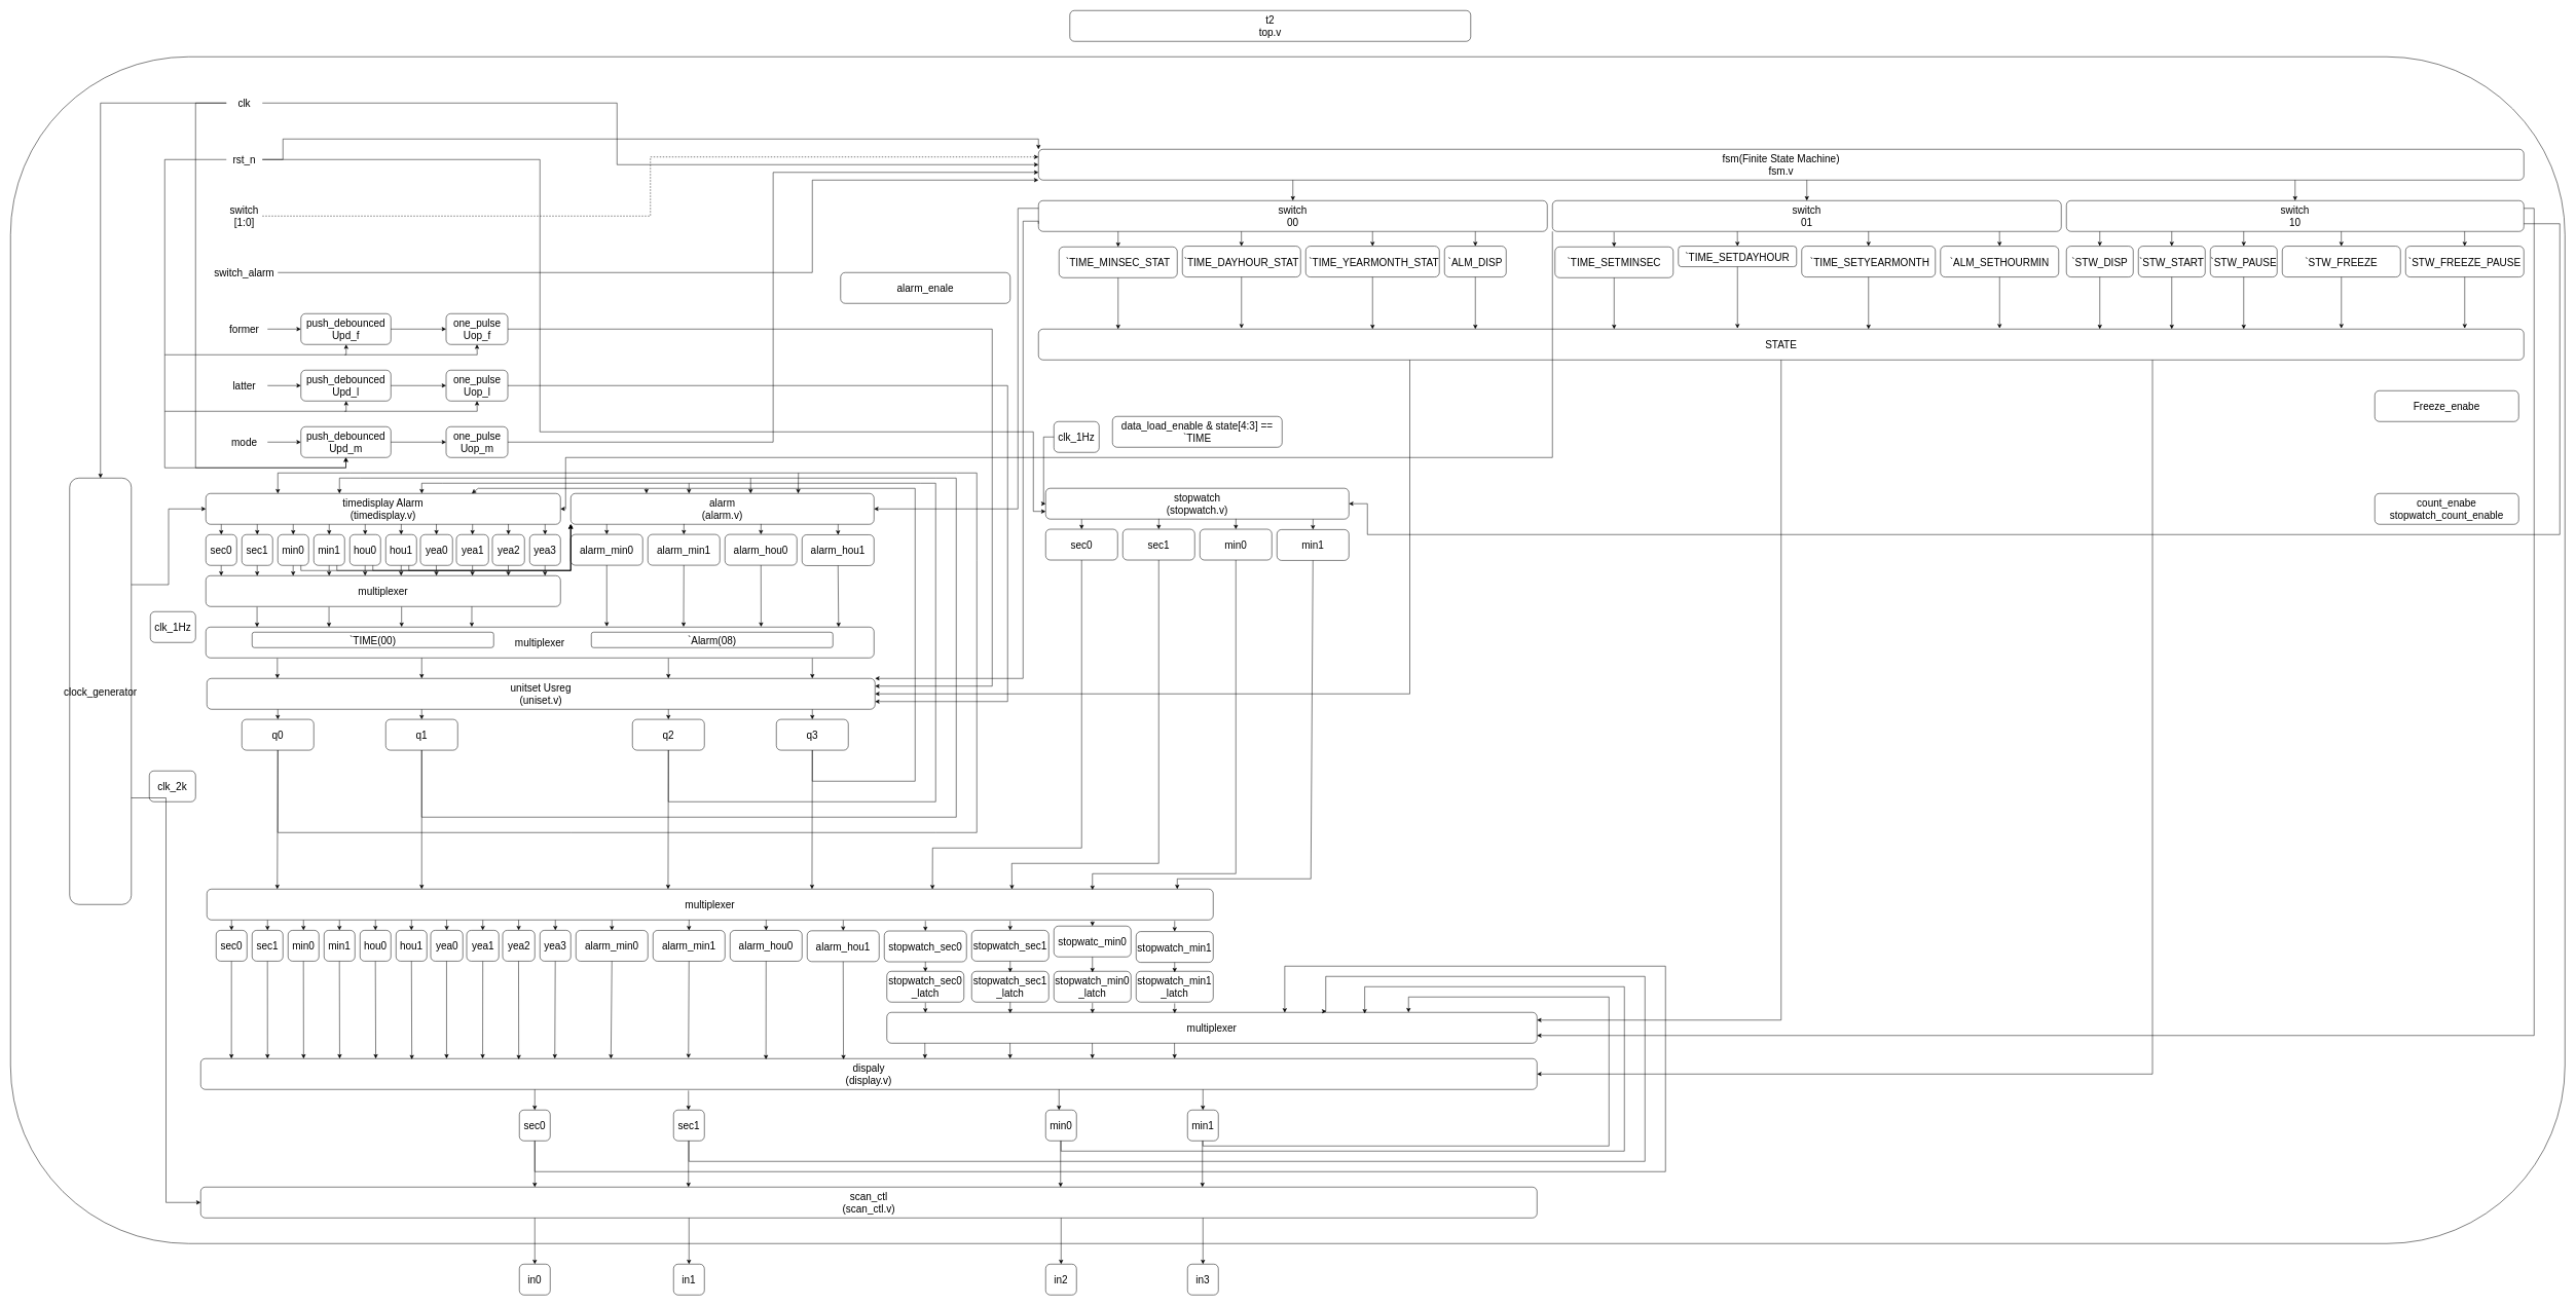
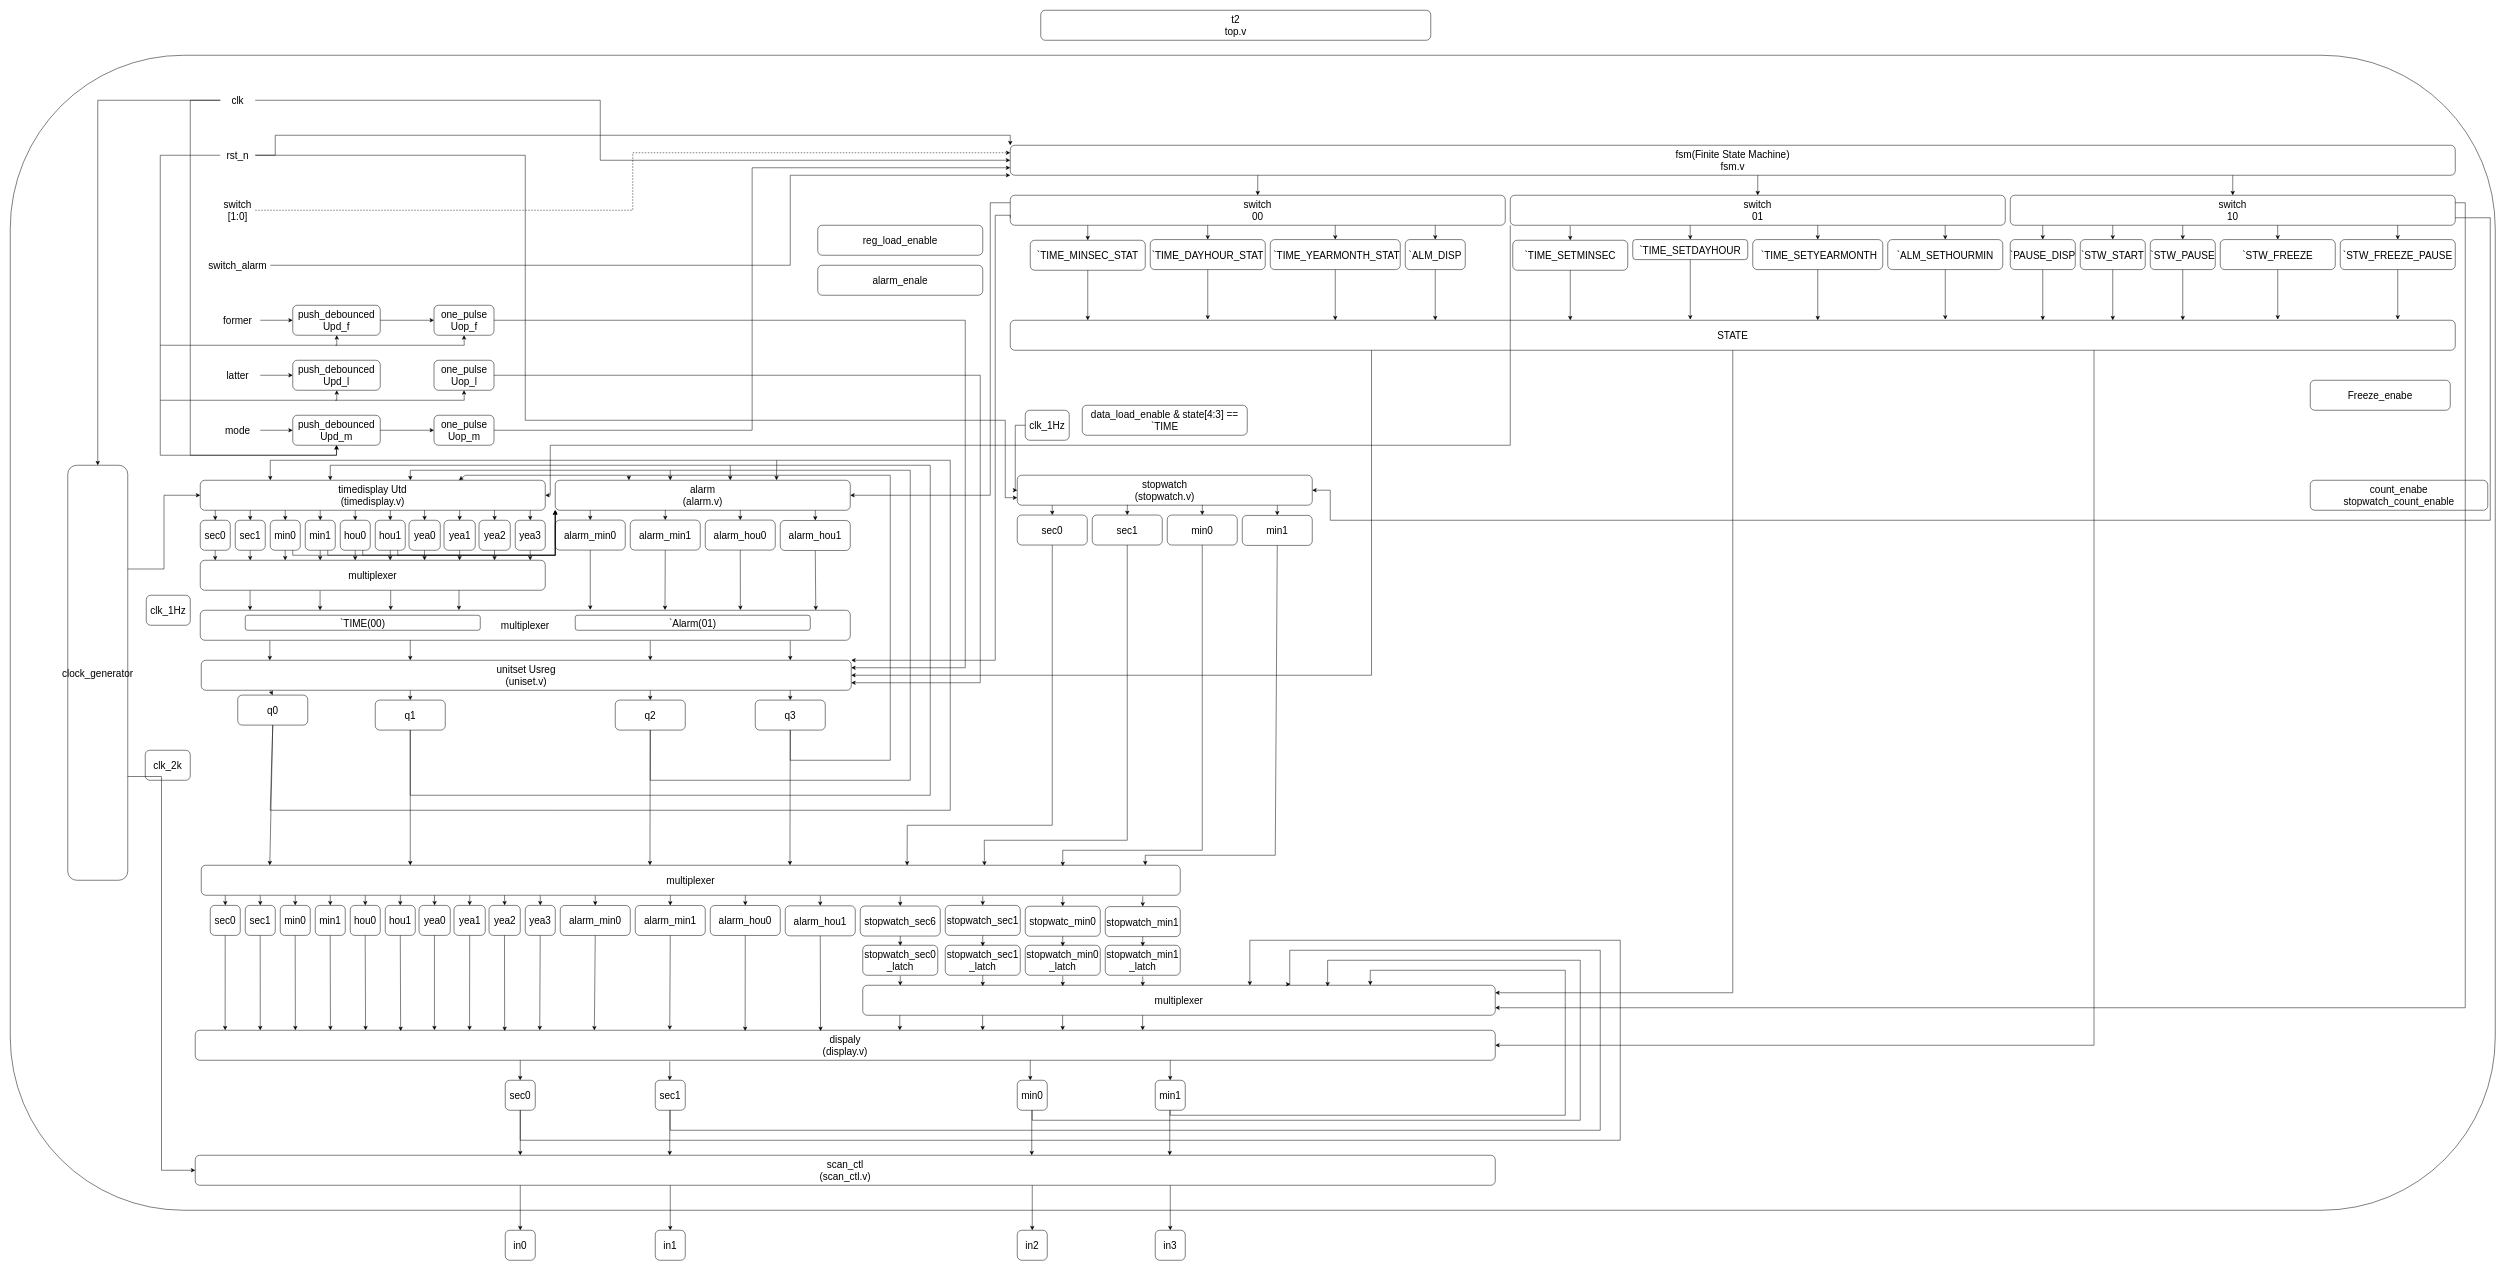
+ <mxCell id="270" value="reg_load_enable" style="rounded=1;whiteSpace=wrap;html=1;fontSize=20;fillColor=none;" vertex="1" parent="1"><mxGeometry x="1635" y="450" width="330" height="60" as="geometry" /></mxCell>
- <mxCell id="250" value="`STW_DISP" style="rounded=1;whiteSpace=wrap;html=1;fontSize=20;fillColor=none;" vertex="1" parent="1"><mxGeometry x="4020" y="478.68" width="130" height="60" as="geometry" /></mxCell>
+ <mxCell id="250" value="`PAUSE_DISP" style="rounded=1;whiteSpace=wrap;html=1;fontSize=20;fillColor=none;" vertex="1" parent="1"><mxGeometry x="4020" y="478.68" width="130" height="60" as="geometry" /></mxCell>
- <mxCell id="23" value="" style="edgeStyle=orthogonalEdgeStyle;rounded=0;orthogonalLoop=1;jettySize=auto;html=1;fontSize=20;" edge="1" parent="1" source="24" target="30"><mxGeometry relative="1" as="geometry" /></mxCell>
- <mxCell id="37" value="timedisplay Alarm&lt;br&gt;(timedisplay.v)" style="rounded=1;whiteSpace=wrap;html=1;fontSize=20;fillColor=none;" vertex="1" parent="1"><mxGeometry x="400" y="960" width="690" height="60" as="geometry" /></mxCell>
+ <mxCell id="37" value="timedisplay Utd&lt;br&gt;(timedisplay.v)" style="rounded=1;whiteSpace=wrap;html=1;fontSize=20;fillColor=none;" vertex="1" parent="1"><mxGeometry x="400" y="960" width="690" height="60" as="geometry" /></mxCell>
- <mxCell id="285" value="count_enabe&lt;br&gt;stopwatch_count_enable" style="rounded=1;whiteSpace=wrap;html=1;fontSize=20;fillColor=none;" vertex="1" parent="1"><mxGeometry x="4620" y="960" width="280" height="60" as="geometry" /></mxCell>
+ <mxCell id="285" value="count_enabe&lt;br&gt;stopwatch_count_enable" style="rounded=1;whiteSpace=wrap;html=1;fontSize=20;fillColor=none;" vertex="1" parent="1"><mxGeometry x="4620" y="960" width="355" height="60" as="geometry" /></mxCell>
- <mxCell id="115" value="`Alarm(08)" style="rounded=1;whiteSpace=wrap;html=1;fontSize=20;fillColor=none;" vertex="1" parent="1"><mxGeometry x="1150" y="1230" width="470" height="30" as="geometry" /></mxCell>
+ <mxCell id="115" value="`Alarm(01)" style="rounded=1;whiteSpace=wrap;html=1;fontSize=20;fillColor=none;" vertex="1" parent="1"><mxGeometry x="1150" y="1230" width="470" height="30" as="geometry" /></mxCell>
- <mxCell id="98" value="q0" style="rounded=1;whiteSpace=wrap;html=1;fontSize=20;fillColor=none;" vertex="1" parent="1"><mxGeometry x="470" y="1399.7" width="140" height="60" as="geometry" /></mxCell>
+ <mxCell id="98" value="q0" style="rounded=1;whiteSpace=wrap;html=1;fontSize=20;fillColor=none;" vertex="1" parent="1"><mxGeometry x="475" y="1389.7" width="140" height="60" as="geometry" /></mxCell>
- <mxCell id="168" value="stopwatc_min0" style="rounded=1;whiteSpace=wrap;html=1;fontSize=20;fillColor=none;" vertex="1" parent="1"><mxGeometry x="2050" y="1801.98" width="150" height="60" as="geometry" /></mxCell>
+ <mxCell id="168" value="stopwatc_min0" style="rounded=1;whiteSpace=wrap;html=1;fontSize=20;fillColor=none;" vertex="1" parent="1"><mxGeometry x="2050" y="1811.98" width="150" height="60" as="geometry" /></mxCell>
- <mxCell id="163" value="stopwatch_sec0" style="rounded=1;whiteSpace=wrap;html=1;fontSize=20;fillColor=none;" vertex="1" parent="1"><mxGeometry x="1720" y="1811.56" width="160" height="60" as="geometry" /></mxCell>
+ <mxCell id="163" value="stopwatch_sec6" style="rounded=1;whiteSpace=wrap;html=1;fontSize=20;fillColor=none;" vertex="1" parent="1"><mxGeometry x="1720" y="1811.56" width="160" height="60" as="geometry" /></mxCell>
